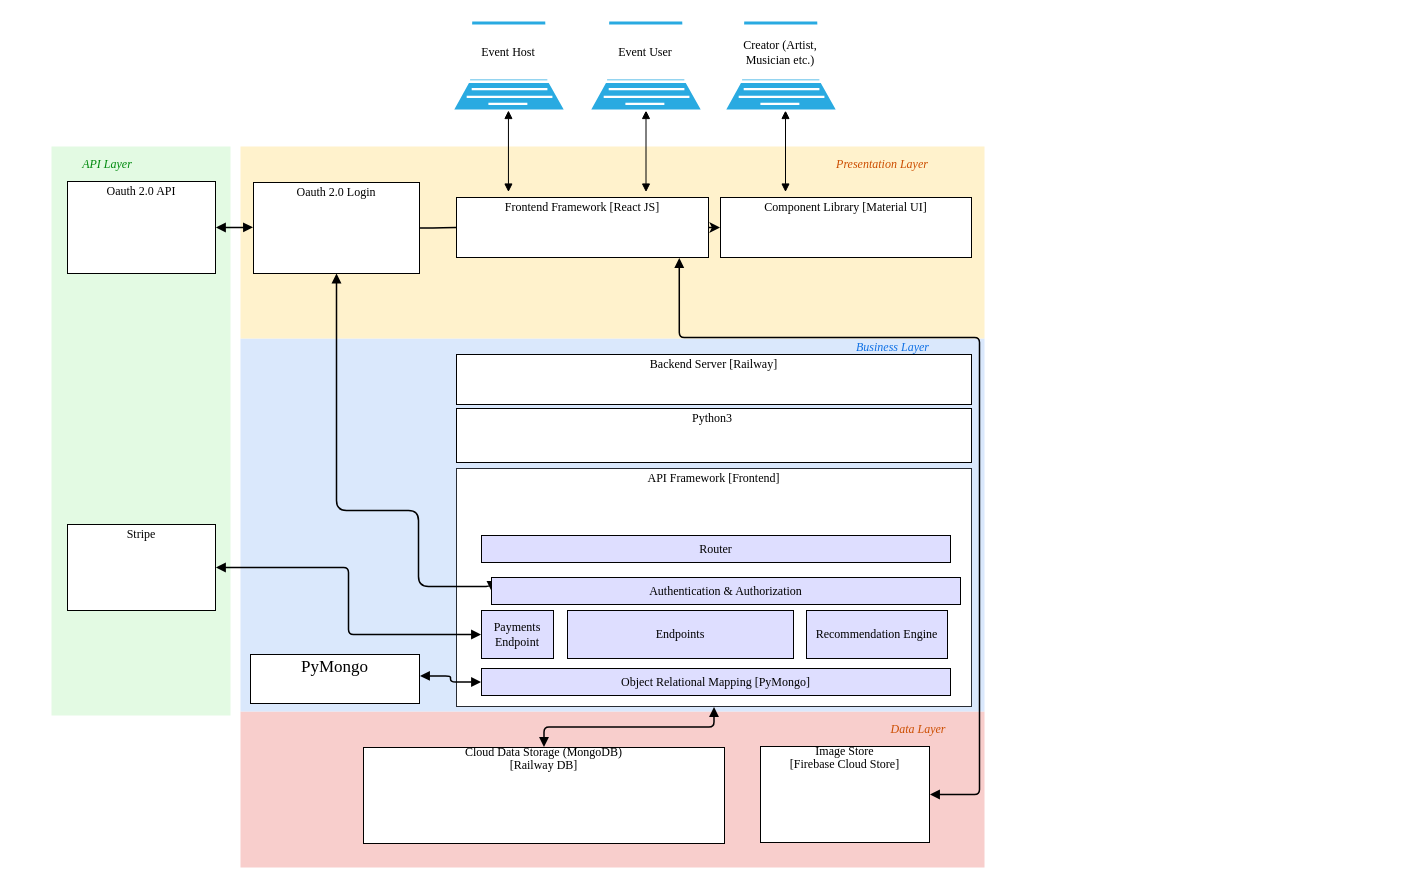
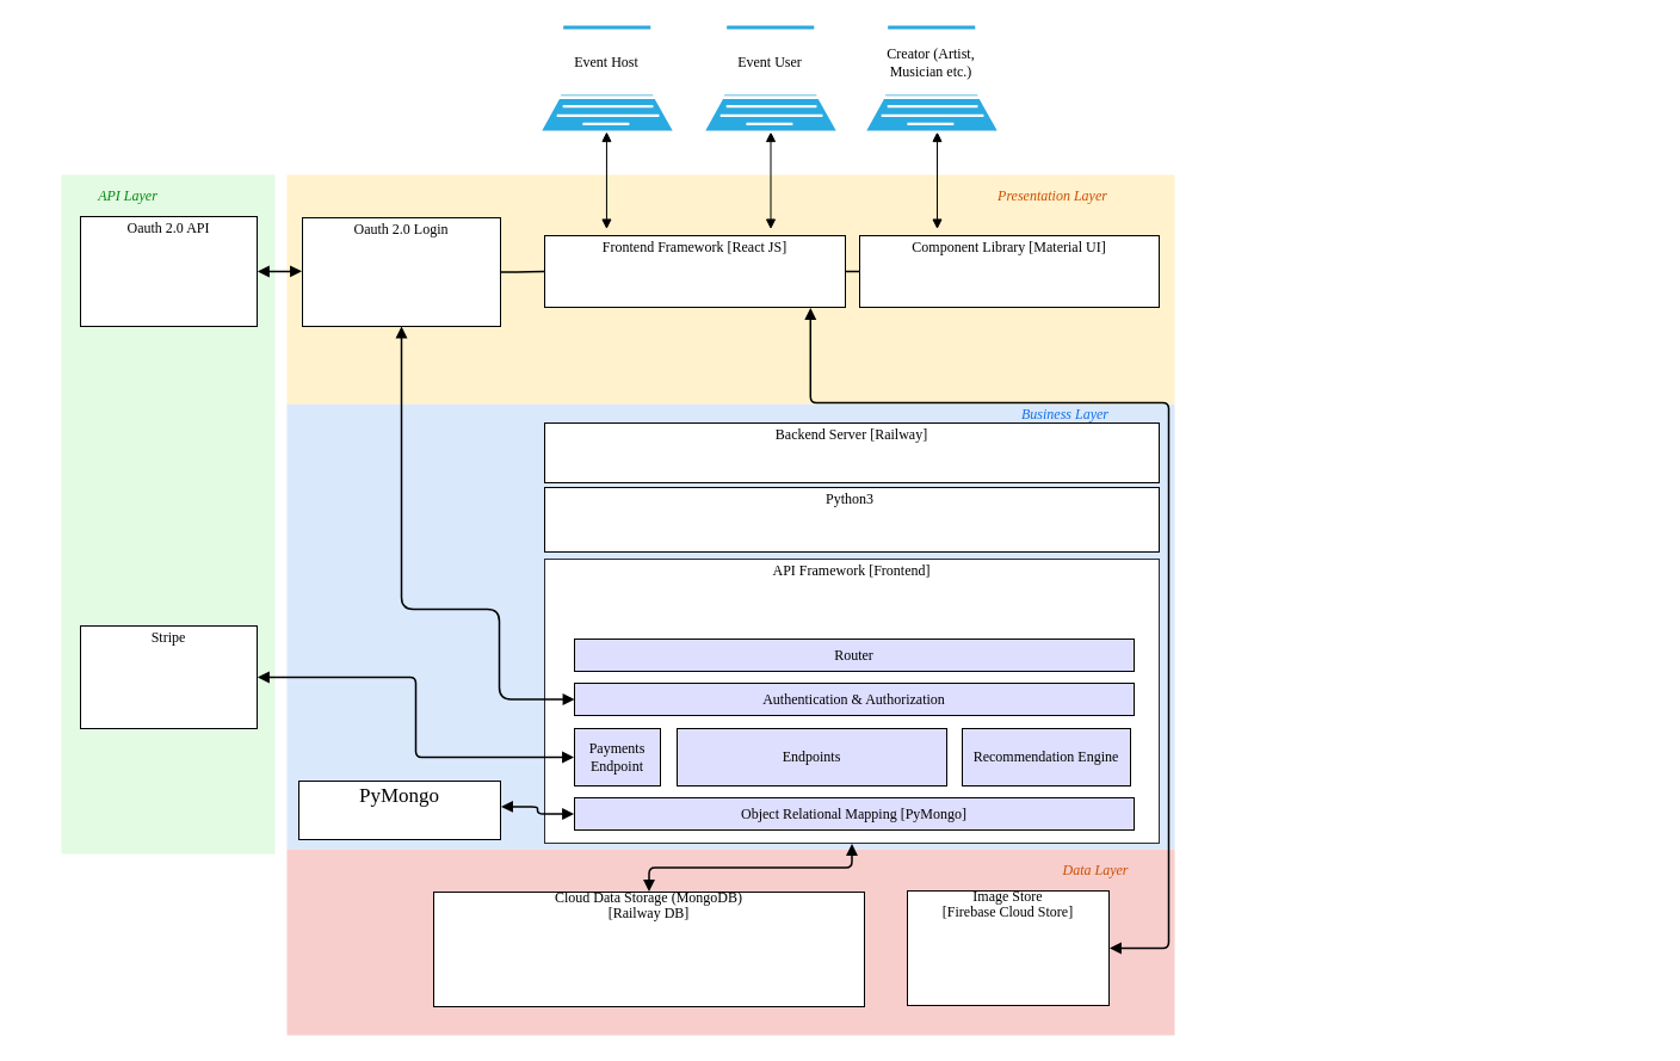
- <mxCell id="14" value="" style="html=1;jettySize=18;whiteSpace=wrap;fontSize=12;strokeWidth=1.5;rounded=1;arcSize=10;edgeStyle=orthogonalEdgeStyle;startArrow=none;endArrow=classic;exitX=1.002;exitY=0.5;exitPerimeter=0;entryX=-0.002;entryY=0.5;entryPerimeter=0;fontFamily=Comic Sans MS;" parent="1" source="10" target="11" edge="1"><mxGeometry width="100" height="100" relative="1" as="geometry"><Array as="points" /></mxGeometry></mxCell>
+ <mxCell id="14" value="" style="html=1;jettySize=18;whiteSpace=wrap;fontSize=12;strokeWidth=1.5;rounded=1;arcSize=10;edgeStyle=orthogonalEdgeStyle;startArrow=none;endArrow=none;exitX=1.002;exitY=0.5;exitPerimeter=0;entryX=-0.002;entryY=0.5;entryPerimeter=0;fontFamily=Comic Sans MS;" parent="1" source="10" target="11" edge="1"><mxGeometry width="100" height="100" relative="1" as="geometry"><Array as="points" /></mxGeometry></mxCell>
- <mxCell id="18" value="Authentication &amp;amp; Authorization" style="html=1;overflow=block;blockSpacing=1;whiteSpace=wrap;fontSize=12;fontFamily=Comic Sans MS;fontColor=default;align=center;spacing=0;verticalAlign=middle;strokeOpacity=100;fillOpacity=100;fillColor=#dedeff;" parent="1" vertex="1"><mxGeometry x="491" y="577" width="469" height="27" as="geometry" /></mxCell>
+ <mxCell id="18" value="Authentication &amp;amp; Authorization" style="html=1;overflow=block;blockSpacing=1;whiteSpace=wrap;fontSize=12;fontFamily=Comic Sans MS;fontColor=default;align=center;spacing=0;verticalAlign=middle;strokeOpacity=100;fillOpacity=100;fillColor=#dedeff;" parent="1" vertex="1"><mxGeometry x="481" y="572" width="469" height="27" as="geometry" /></mxCell>
